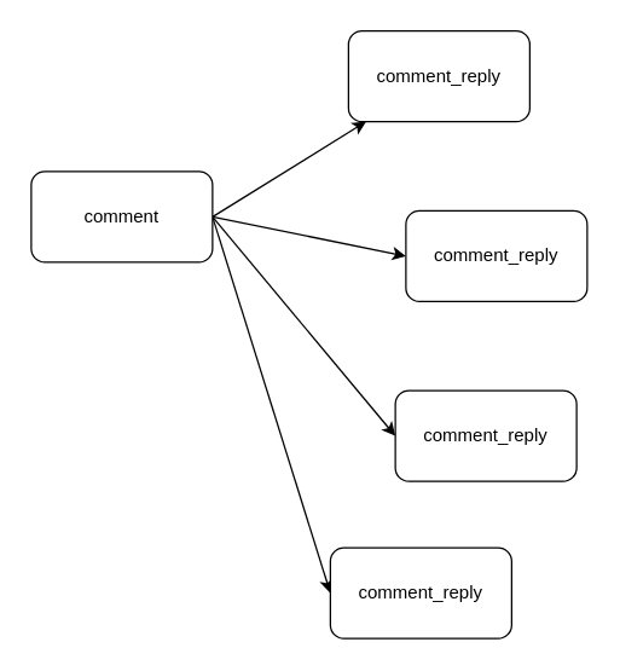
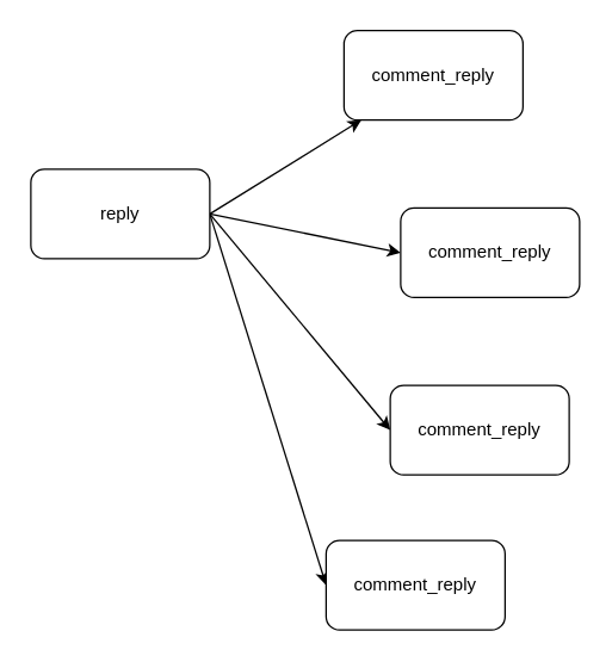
- <mxCell id="6" value="comment" style="rounded=1;whiteSpace=wrap;html=1;" vertex="1" parent="1"><mxGeometry x="20" y="113" width="120" height="60" as="geometry" /></mxCell>
+ <mxCell id="6" value="reply" style="rounded=1;whiteSpace=wrap;html=1;" vertex="1" parent="1"><mxGeometry x="20" y="113" width="120" height="60" as="geometry" /></mxCell>
